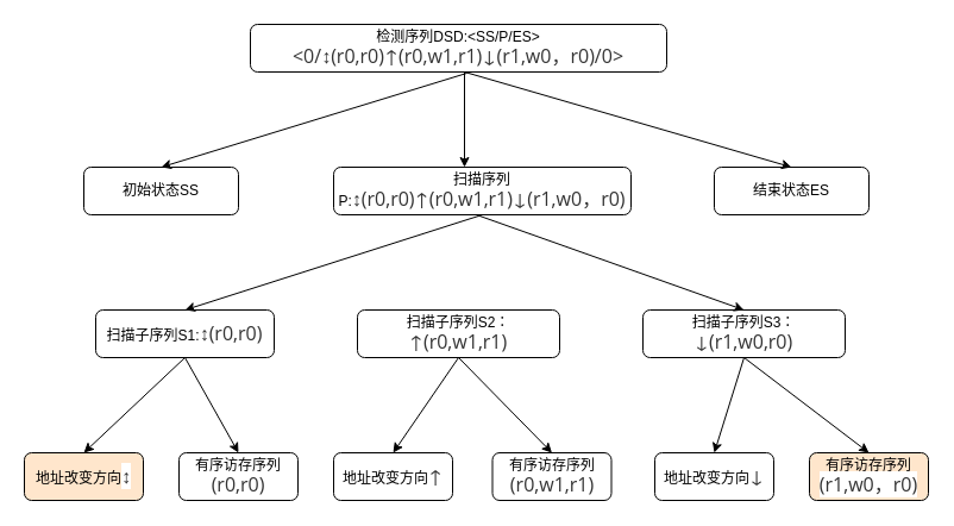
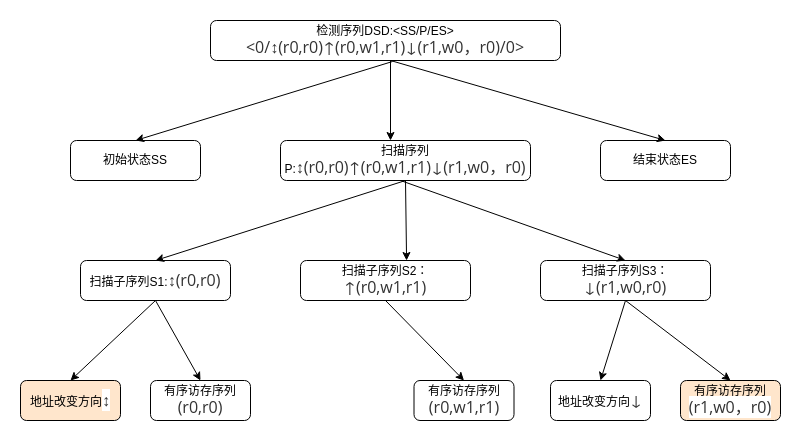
+ <mxCell id="13" value="" style="endArrow=classic;html=1;rounded=0;exitX=0.5;exitY=1;exitDx=0;exitDy=0;entryX=0.624;entryY=0;entryDx=0;entryDy=0;entryPerimeter=0;" edge="1" parent="1" source="4" target="9"><mxGeometry width="50" height="50" relative="1" as="geometry"><mxPoint x="390" y="330" as="sourcePoint" /><mxPoint x="440" y="280" as="targetPoint" /></mxGeometry></mxCell>
- <mxCell id="23" value="" style="endArrow=classic;html=1;rounded=0;exitX=0.5;exitY=1;exitDx=0;exitDy=0;entryX=0.5;entryY=0;entryDx=0;entryDy=0;" edge="1" parent="1" source="9" target="20"><mxGeometry width="50" height="50" relative="1" as="geometry"><mxPoint x="390" y="290" as="sourcePoint" /><mxPoint x="440" y="240" as="targetPoint" /></mxGeometry></mxCell>
- <mxCell id="20" value="地址改变方向&lt;span style=&quot;color: rgb(51, 51, 51); font-family: &amp;quot;Open Sans&amp;quot;, &amp;quot;Clear Sans&amp;quot;, &amp;quot;Helvetica Neue&amp;quot;, Helvetica, Arial, sans-serif; font-size: 16px; orphans: 4; text-align: left; background-color: rgb(255, 255, 255);&quot;&gt;↑&lt;/span&gt;" style="rounded=1;whiteSpace=wrap;html=1;" vertex="1" parent="1"><mxGeometry x="280" y="380" width="100" height="40" as="geometry" /></mxCell>
